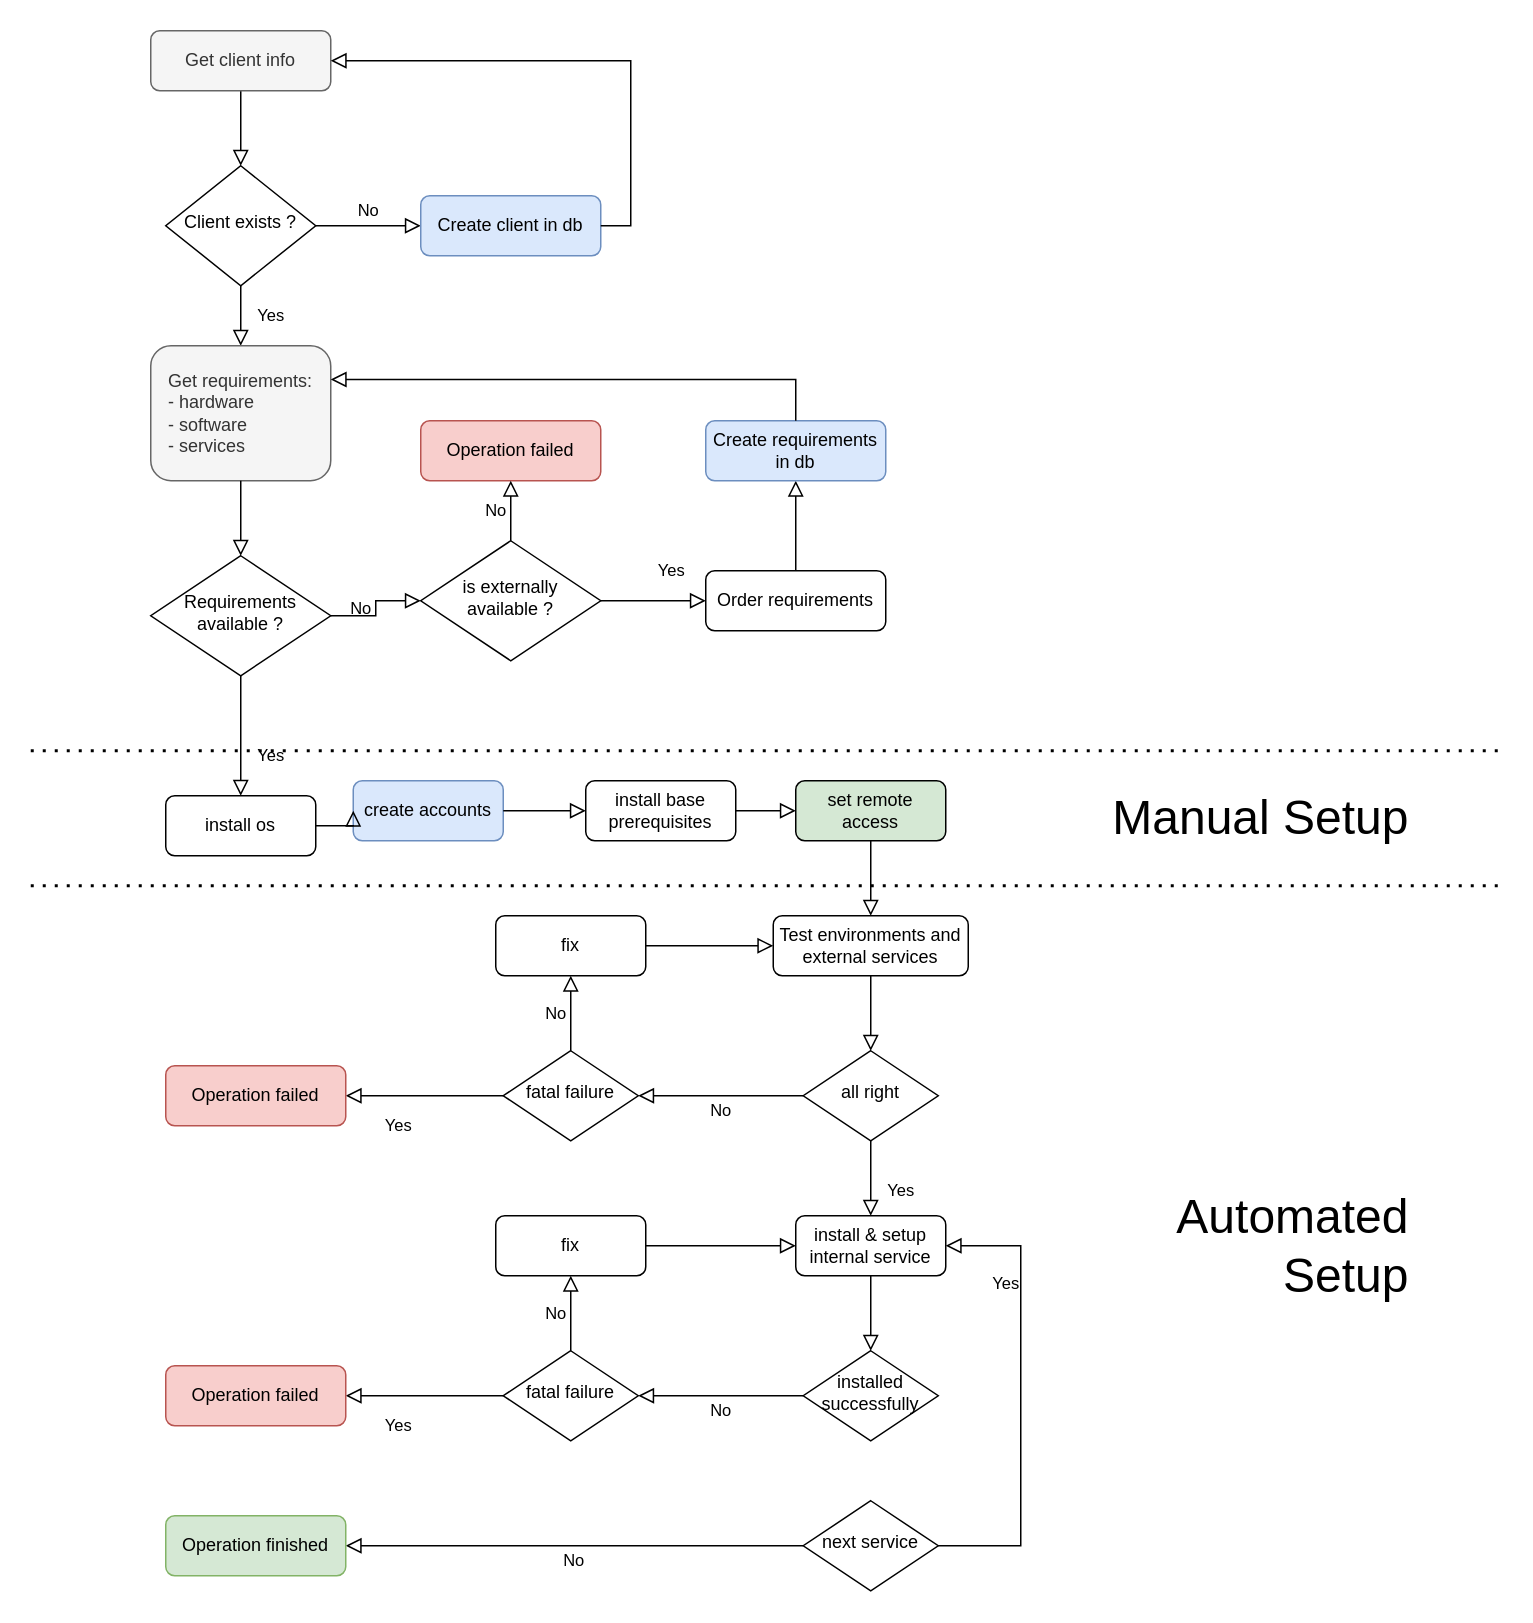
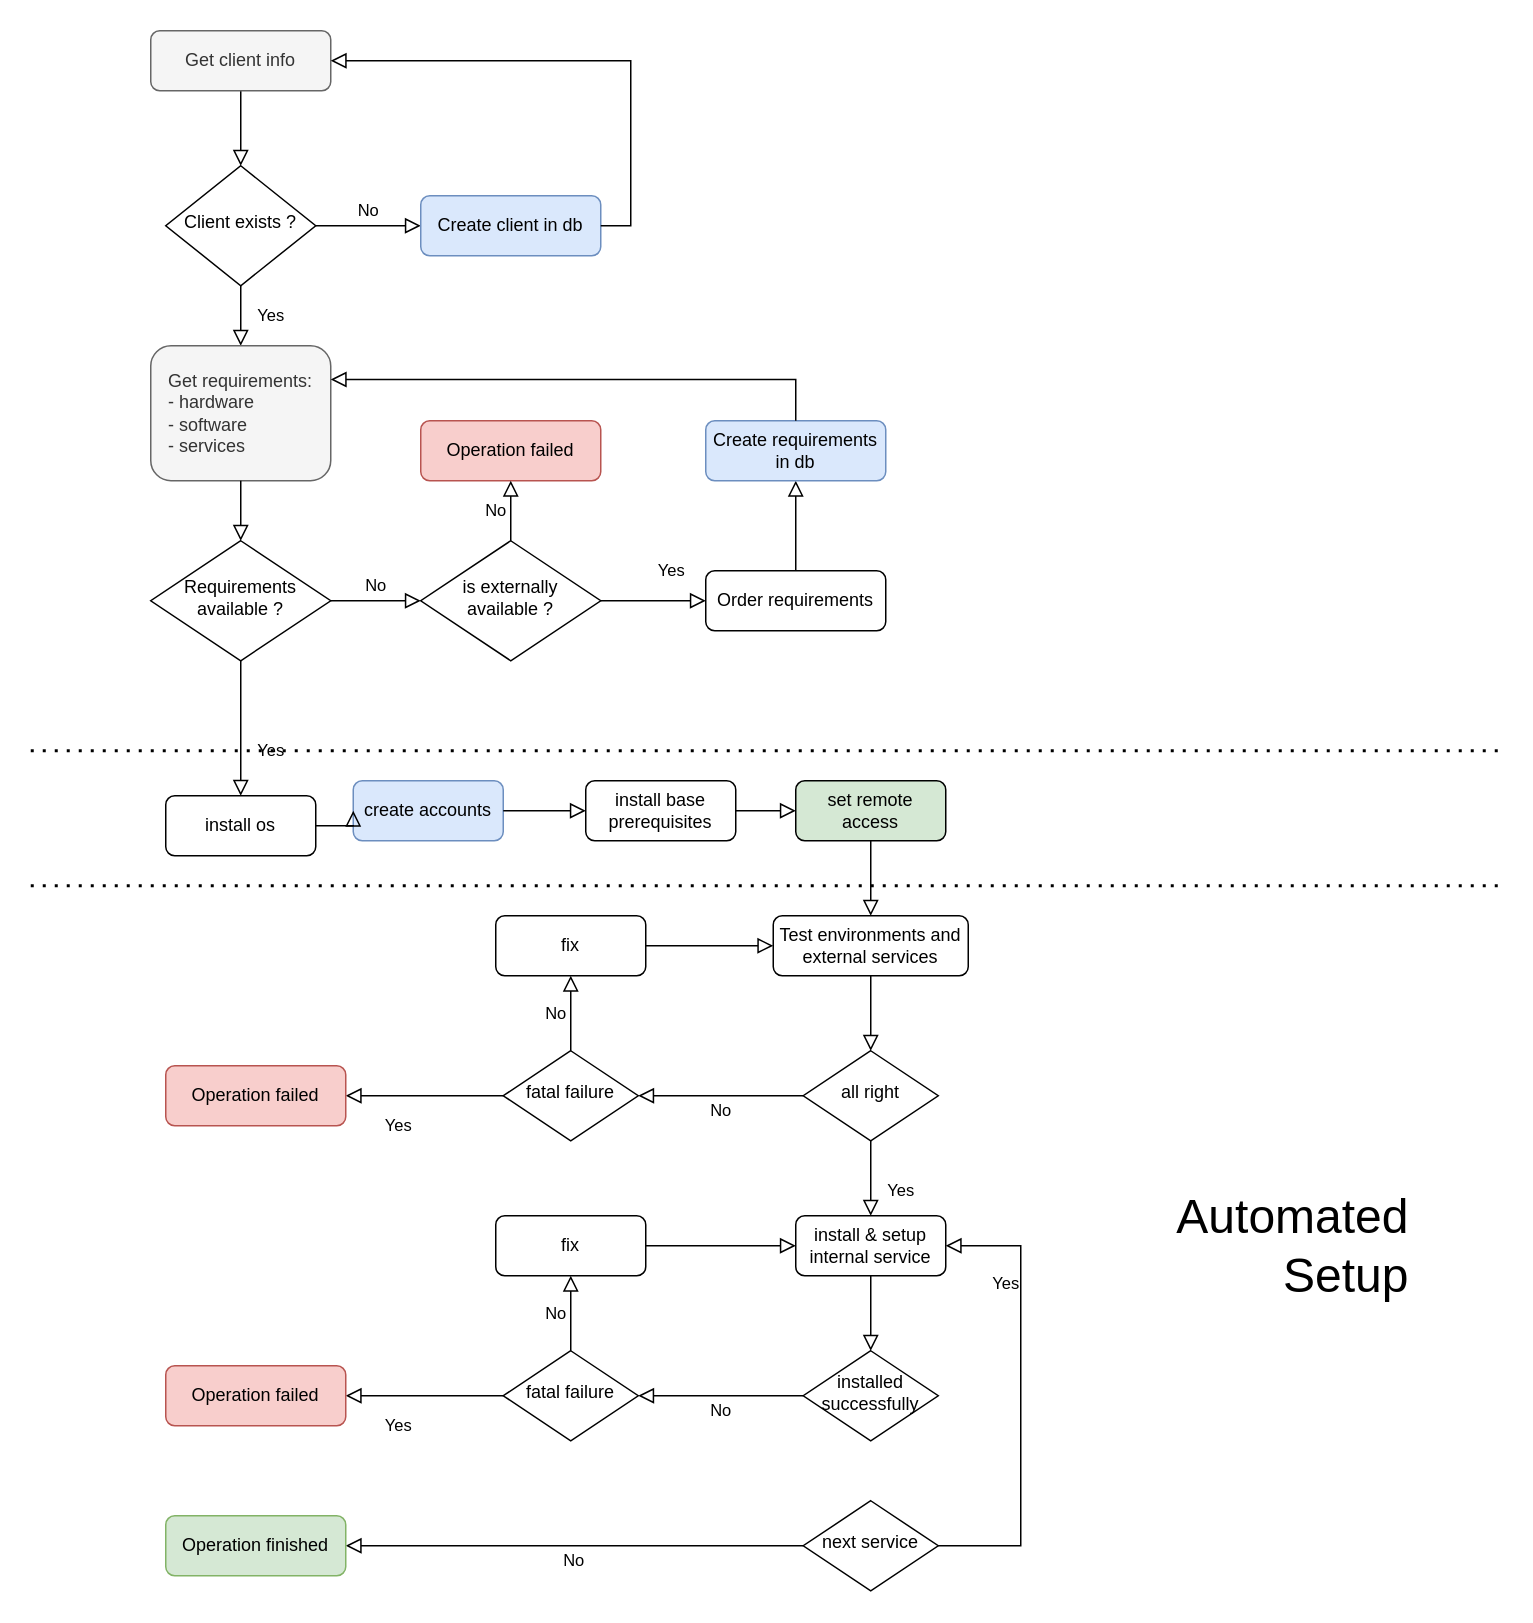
- <mxCell id="10" value="Requirements available ?" style="rhombus;whiteSpace=wrap;html=1;shadow=0;fontFamily=Helvetica;fontSize=12;align=center;strokeWidth=1;spacing=6;spacingTop=-4;" parent="1" vertex="1"><mxGeometry x="100" y="370" width="120" height="80" as="geometry" /></mxCell>
+ <mxCell id="10" value="Requirements available ?" style="rhombus;whiteSpace=wrap;html=1;shadow=0;fontFamily=Helvetica;fontSize=12;align=center;strokeWidth=1;spacing=6;spacingTop=-4;" parent="1" vertex="1"><mxGeometry x="100" y="360" width="120" height="80" as="geometry" /></mxCell>
- <mxCell id="58" value="&lt;font style=&quot;font-size: 32px;&quot;&gt;Manual Setup&lt;br style=&quot;font-size: 32px;&quot;&gt;&lt;/font&gt;" style="text;html=1;align=right;verticalAlign=middle;resizable=0;points=[];autosize=1;strokeColor=none;fillColor=none;fontSize=32;" vertex="1" parent="1"><mxGeometry x="720" y="520" width="220" height="50" as="geometry" /></mxCell>
